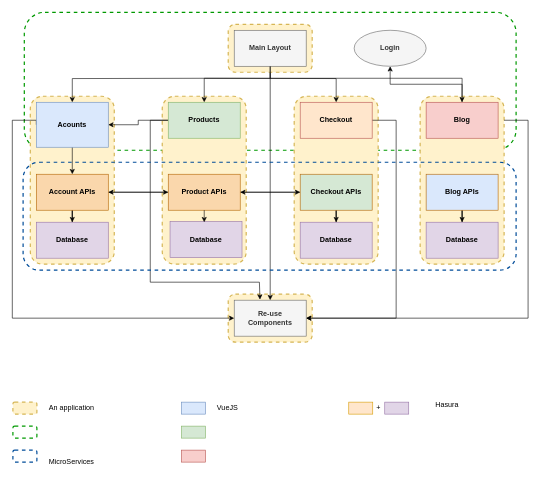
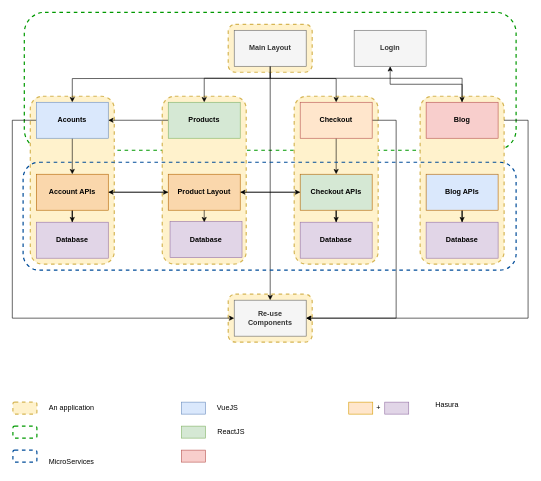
- <mxCell id="59" value="Login" style="ellipse;whiteSpace=wrap;html=1;fillColor=#f5f5f5;strokeColor=#666666;fontColor=#333333;fontStyle=1;" vertex="1" parent="1"><mxGeometry x="590" y="50" width="120" height="60" as="geometry" /></mxCell>
+ <mxCell id="59" value="Login" style="whiteSpace=wrap;html=1;fillColor=#f5f5f5;strokeColor=#666666;fontColor=#333333;rounded=0;fontStyle=1;" vertex="1" parent="1"><mxGeometry x="590" y="50" width="120" height="60" as="geometry" /></mxCell>
- <mxCell id="15" value="Acounts" style="rounded=0;whiteSpace=wrap;html=1;fillColor=#dae8fc;strokeColor=#6c8ebf;fontStyle=1" parent="1" vertex="1"><mxGeometry x="60" y="170" width="120" height="75" as="geometry" /></mxCell>
+ <mxCell id="15" value="Acounts" style="rounded=0;whiteSpace=wrap;html=1;fillColor=#dae8fc;strokeColor=#6c8ebf;fontStyle=1" parent="1" vertex="1"><mxGeometry x="60" y="170" width="120" height="60" as="geometry" /></mxCell>
+ <mxCell id="20" style="edgeStyle=orthogonalEdgeStyle;rounded=0;orthogonalLoop=1;jettySize=auto;html=1;entryX=0.5;entryY=0;entryDx=0;entryDy=0;fontStyle=1" parent="1" source="21" target="30" edge="1"><mxGeometry relative="1" as="geometry" /></mxCell>
- <mxCell id="27" value="Product APIs" style="rounded=0;whiteSpace=wrap;html=1;fillColor=#fad7ac;strokeColor=#b46504;fontStyle=1" parent="1" vertex="1"><mxGeometry x="280" y="290" width="120" height="60" as="geometry" /></mxCell>
+ <mxCell id="27" value="Product Layout" style="rounded=0;whiteSpace=wrap;html=1;fillColor=#fad7ac;strokeColor=#b46504;fontStyle=1" parent="1" vertex="1"><mxGeometry x="280" y="290" width="120" height="60" as="geometry" /></mxCell>
- <mxCell id="16" style="edgeStyle=orthogonalEdgeStyle;rounded=0;orthogonalLoop=1;jettySize=auto;html=1;entryX=0.358;entryY=-0.017;entryDx=0;entryDy=0;entryPerimeter=0;exitX=0;exitY=0.5;exitDx=0;exitDy=0;fontStyle=1" parent="1" source="18" target="34" edge="1"><mxGeometry relative="1" as="geometry"><Array as="points"><mxPoint x="250" y="200" /><mxPoint x="250" y="470" /><mxPoint x="432" y="470" /></Array></mxGeometry></mxCell>
+ <mxCell id="44" value="ReactJS" style="text;html=1;strokeColor=none;fillColor=none;align=center;verticalAlign=middle;whiteSpace=wrap;rounded=0;" parent="1" vertex="1"><mxGeometry x="355" y="710" width="60" height="20" as="geometry" /></mxCell>
